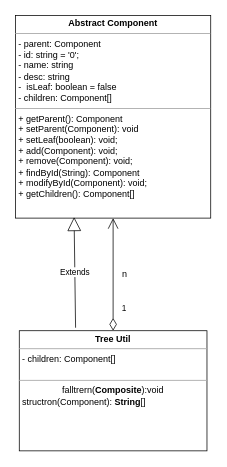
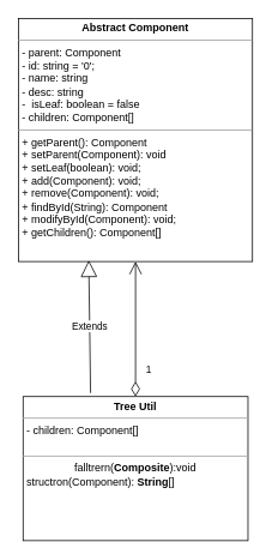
- <mxCell id="5" value="n&lt;br&gt;" style="text;html=1;align=center;verticalAlign=middle;resizable=0;points=[];autosize=1;strokeColor=none;fillColor=none;" vertex="1" parent="1"><mxGeometry x="150" y="350" width="30" height="30" as="geometry" /></mxCell>
